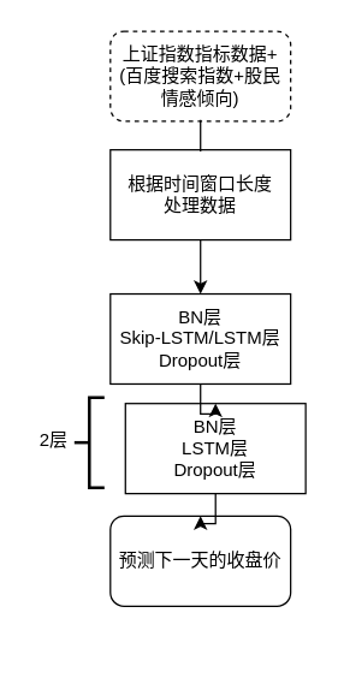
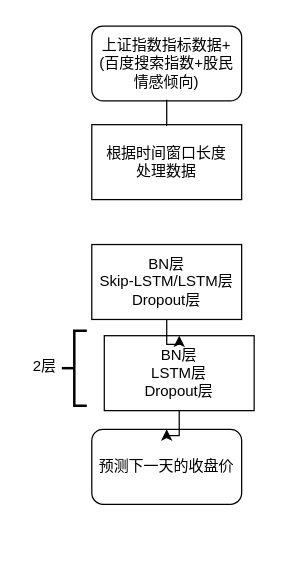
- <mxCell id="3" value="上证指数指标数据+(百度搜索指数+股民情感倾向)" style="rounded=1;whiteSpace=wrap;html=1;fillColor=none;dashed=1;" vertex="1" parent="1"><mxGeometry x="73" y="20.02" width="120" height="60" as="geometry" /></mxCell>
+ <mxCell id="3" value="上证指数指标数据+(百度搜索指数+股民情感倾向)" style="rounded=1;whiteSpace=wrap;html=1;fillColor=none;" vertex="1" parent="1"><mxGeometry x="73" y="20.02" width="120" height="60" as="geometry" /></mxCell>
- <mxCell id="4" value="" style="edgeStyle=orthogonalEdgeStyle;rounded=0;orthogonalLoop=1;jettySize=auto;html=1;fillColor=#EDEDED;" edge="1" parent="1" source="5" target="12"><mxGeometry relative="1" as="geometry"><mxPoint x="133" y="182.02" as="targetPoint" /></mxGeometry></mxCell>
